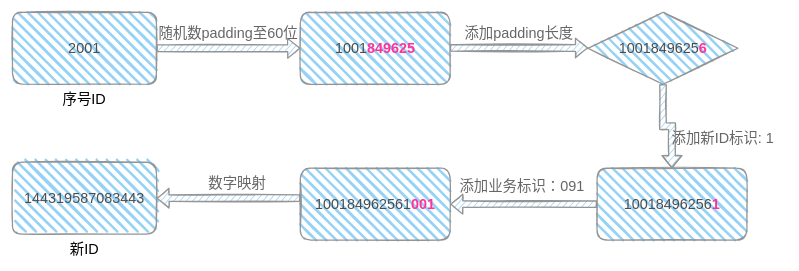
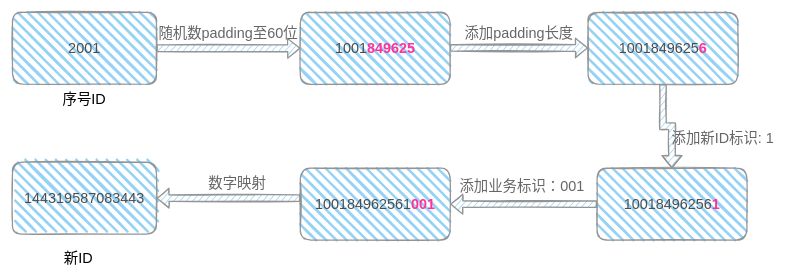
- <mxCell id="6" value="&lt;font color=&quot;#4d4d4d&quot;&gt;1001849625&lt;/font&gt;&lt;font color=&quot;#ff3399&quot;&gt;&lt;b&gt;6&lt;/b&gt;&lt;/font&gt;" style="rhombus;whiteSpace=wrap;html=1;fontSize=24;fillColor=#95D2F5;strokeColor=#949494;strokeWidth=2;fillWeight=4;hachureGap=12;hachureAngle=45;sketch=1;" parent="1" vertex="1"><mxGeometry x="980" y="20" width="250" height="120" as="geometry" /></mxCell>
+ <mxCell id="6" value="&lt;font color=&quot;#4d4d4d&quot;&gt;1001849625&lt;/font&gt;&lt;font color=&quot;#ff3399&quot;&gt;&lt;b&gt;6&lt;/b&gt;&lt;/font&gt;" style="whiteSpace=wrap;html=1;fontSize=24;fillColor=#95D2F5;strokeColor=#949494;rounded=1;strokeWidth=2;fillWeight=4;hachureGap=12;hachureAngle=45;sketch=1;" parent="1" vertex="1"><mxGeometry x="980" y="20" width="250" height="120" as="geometry" /></mxCell>
- <mxCell id="17" value="添加业务标识：091" style="text;html=1;strokeColor=none;fillColor=none;align=center;verticalAlign=middle;whiteSpace=wrap;rounded=0;hachureGap=12;fontSize=24;fontColor=#666666;" parent="1" vertex="1"><mxGeometry x="760" y="295" width="220" height="30" as="geometry" /></mxCell>
+ <mxCell id="17" value="添加业务标识：001" style="text;html=1;strokeColor=none;fillColor=none;align=center;verticalAlign=middle;whiteSpace=wrap;rounded=0;hachureGap=12;fontSize=24;fontColor=#666666;" parent="1" vertex="1"><mxGeometry x="760" y="295" width="220" height="30" as="geometry" /></mxCell>
- <mxCell id="19" value="新ID" style="text;html=1;strokeColor=none;fillColor=none;align=center;verticalAlign=middle;whiteSpace=wrap;rounded=0;hachureGap=12;fontSize=24;" parent="1" vertex="1"><mxGeometry x="100" y="400" width="80" height="30" as="geometry" /></mxCell>
+ <mxCell id="19" value="新ID" style="text;html=1;strokeColor=none;fillColor=none;align=center;verticalAlign=middle;whiteSpace=wrap;rounded=0;hachureGap=12;fontSize=24;" parent="1" vertex="1"><mxGeometry x="90" y="415" width="80" height="30" as="geometry" /></mxCell>
